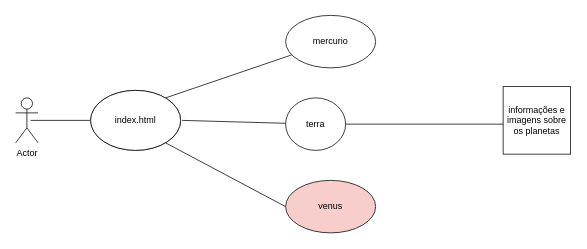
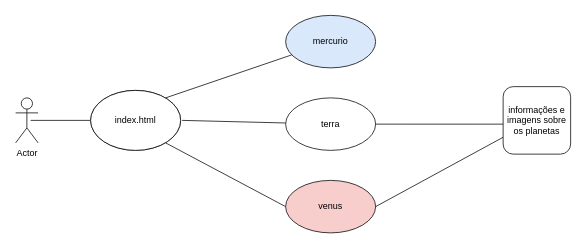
- <mxCell id="6" value="mercurio" style="ellipse;whiteSpace=wrap;html=1;" vertex="1" parent="1"><mxGeometry x="380" y="20" width="120" height="70" as="geometry" /></mxCell>
+ <mxCell id="6" value="mercurio" style="ellipse;whiteSpace=wrap;html=1;fillColor=#dae8fc;" vertex="1" parent="1"><mxGeometry x="380" y="20" width="120" height="70" as="geometry" /></mxCell>
- <mxCell id="13" value="&lt;span&gt;informações e imagens&amp;nbsp;sobre os planetas&lt;/span&gt;" style="whiteSpace=wrap;html=1;aspect=fixed;" vertex="1" parent="1"><mxGeometry x="670" y="115" width="90" height="90" as="geometry" /></mxCell>
+ <mxCell id="13" value="&lt;span&gt;informações e imagens&amp;nbsp;sobre os planetas&lt;/span&gt;" style="whiteSpace=wrap;html=1;aspect=fixed;rounded=1;" vertex="1" parent="1"><mxGeometry x="670" y="115" width="90" height="90" as="geometry" /></mxCell>
- <mxCell id="8" value="terra" style="ellipse;whiteSpace=wrap;html=1;" vertex="1" parent="1"><mxGeometry x="380" y="130" width="80" height="70" as="geometry" /></mxCell>
+ <mxCell id="8" value="terra" style="ellipse;whiteSpace=wrap;html=1;" vertex="1" parent="1"><mxGeometry x="380" y="130" width="120" height="70" as="geometry" /></mxCell>
+ <mxCell id="12" value="" style="endArrow=none;html=1;entryX=0;entryY=0.75;entryDx=0;entryDy=0;exitX=1;exitY=0.5;exitDx=0;exitDy=0;" edge="1" parent="1" source="10" target="13"><mxGeometry width="50" height="50" relative="1" as="geometry"><mxPoint x="510" y="285" as="sourcePoint" /><mxPoint x="647.574" y="188.284" as="targetPoint" /></mxGeometry></mxCell>
